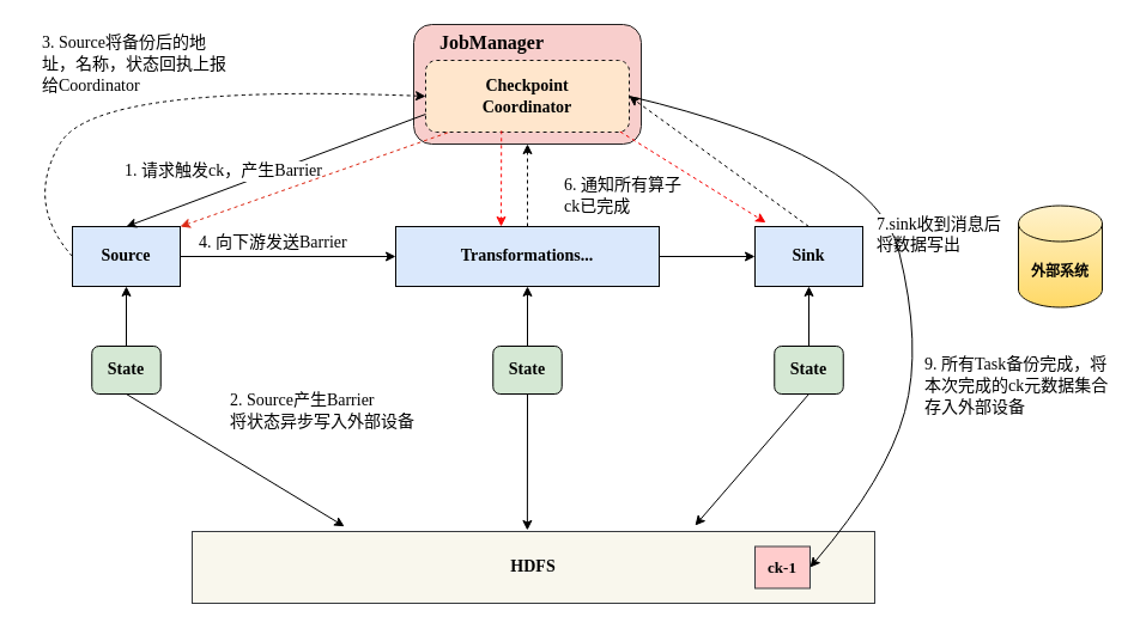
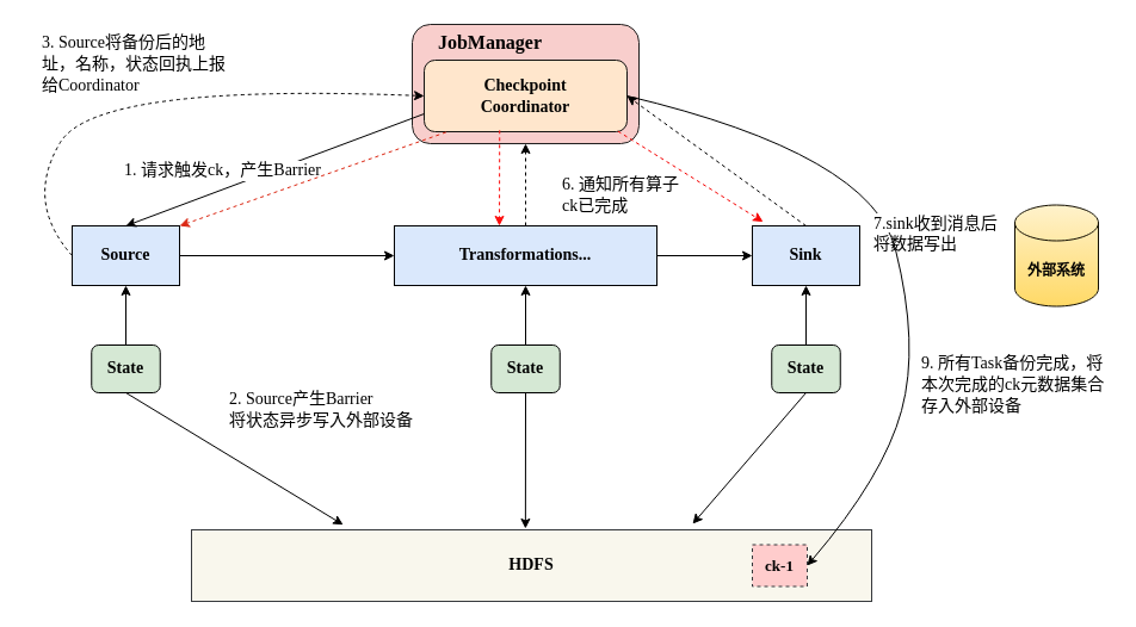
- <mxCell id="4" value="&lt;b style=&quot;font-size: 14px;&quot;&gt;&lt;font style=&quot;font-size: 14px;&quot; face=&quot;Verdana&quot;&gt;Checkpoint&lt;br&gt;Coordinator&lt;/font&gt;&lt;/b&gt;" style="rounded=1;whiteSpace=wrap;html=1;fillColor=#ffe6cc;strokeColor=#151513;dashed=1;" vertex="1" parent="1"><mxGeometry x="355" y="50" width="170" height="60" as="geometry" /></mxCell>
+ <mxCell id="4" value="&lt;b style=&quot;font-size: 14px;&quot;&gt;&lt;font style=&quot;font-size: 14px;&quot; face=&quot;Verdana&quot;&gt;Checkpoint&lt;br&gt;Coordinator&lt;/font&gt;&lt;/b&gt;" style="rounded=1;whiteSpace=wrap;html=1;fillColor=#ffe6cc;strokeColor=#151513;" vertex="1" parent="1"><mxGeometry x="355" y="50" width="170" height="60" as="geometry" /></mxCell>
- <mxCell id="24" value="&lt;span style=&quot;color: rgb(0, 0, 0); font-size: 14px; font-style: normal; font-variant-ligatures: normal; font-variant-caps: normal; font-weight: 400; letter-spacing: normal; orphans: 2; text-align: center; text-indent: 0px; text-transform: none; widows: 2; word-spacing: 0px; -webkit-text-stroke-width: 0px; background-color: rgb(255, 255, 255); text-decoration-thickness: initial; text-decoration-style: initial; text-decoration-color: initial; float: none; display: inline !important;&quot;&gt;&lt;font face=&quot;Verdana&quot;&gt;4. 向下游发送Barrier&lt;br&gt;&lt;/font&gt;&lt;/span&gt;" style="text;whiteSpace=wrap;html=1;" vertex="1" parent="1"><mxGeometry x="164" y="187" width="160" height="40" as="geometry" /></mxCell>
- <mxCell id="28" value="&lt;b&gt;&lt;font style=&quot;font-size: 13px;&quot; face=&quot;Verdana&quot;&gt;ck-1&lt;/font&gt;&lt;/b&gt;" style="rounded=0;whiteSpace=wrap;html=1;fillColor=#ffcccc;strokeColor=#36393d;" vertex="1" parent="1"><mxGeometry x="630" y="456.5" width="46" height="35" as="geometry" /></mxCell>
+ <mxCell id="28" value="&lt;b&gt;&lt;font style=&quot;font-size: 13px;&quot; face=&quot;Verdana&quot;&gt;ck-1&lt;/font&gt;&lt;/b&gt;" style="rounded=0;whiteSpace=wrap;html=1;fillColor=#ffcccc;strokeColor=#36393d;dashed=1;" vertex="1" parent="1"><mxGeometry x="630" y="456.5" width="46" height="35" as="geometry" /></mxCell>
